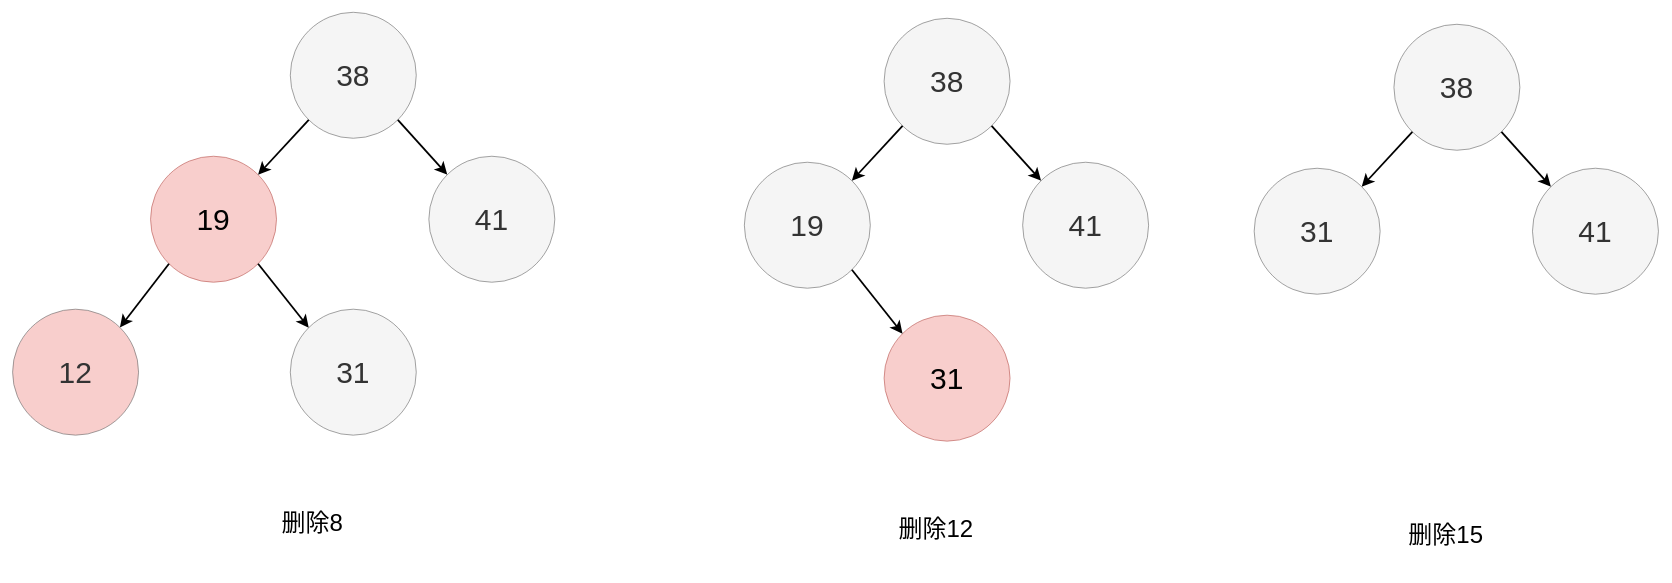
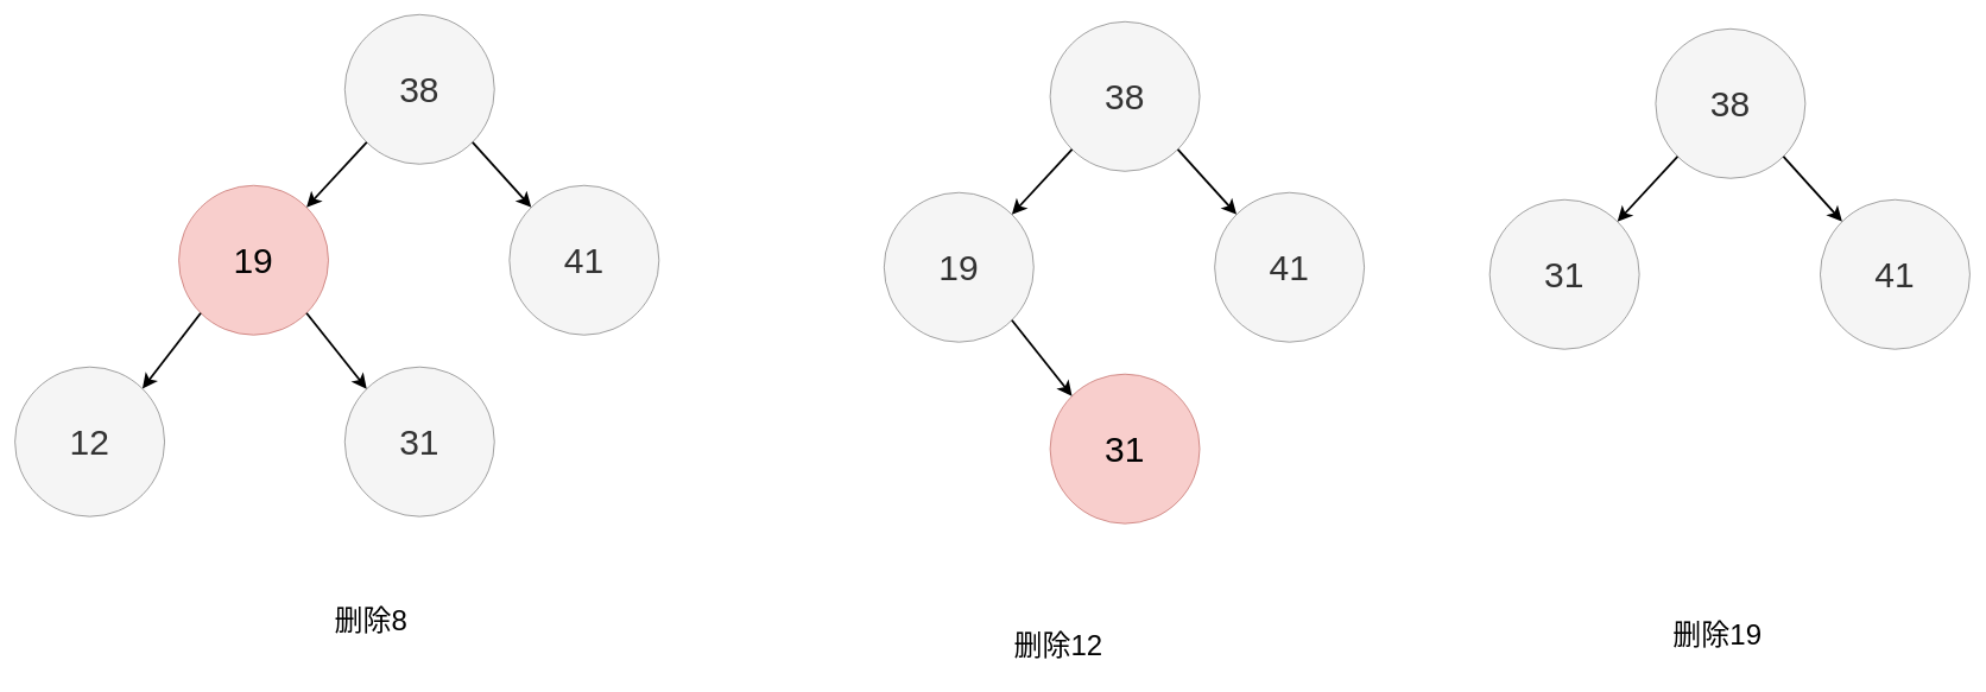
- <mxCell id="7" value="12" style="ellipse;whiteSpace=wrap;html=1;aspect=fixed;fillColor=#f8cecc;strokeColor=#666666;fontSize=50;fontColor=#333333;" parent="1" vertex="1"><mxGeometry x="20.2" y="515" width="210" height="210" as="geometry" /></mxCell>
+ <mxCell id="7" value="12" style="ellipse;whiteSpace=wrap;html=1;aspect=fixed;fillColor=#f5f5f5;strokeColor=#666666;fontSize=50;fontColor=#333333;" parent="1" vertex="1"><mxGeometry x="20.2" y="515" width="210" height="210" as="geometry" /></mxCell>
- <mxCell id="19" value="删除12" style="text;html=1;strokeColor=none;fillColor=none;align=center;verticalAlign=middle;whiteSpace=wrap;rounded=0;fontSize=40;" vertex="1" parent="1"><mxGeometry x="1459.5" y="820" width="200" height="120" as="geometry" /></mxCell>
+ <mxCell id="19" value="删除12" style="text;html=1;strokeColor=none;fillColor=none;align=center;verticalAlign=middle;whiteSpace=wrap;rounded=0;fontSize=40;" vertex="1" parent="1"><mxGeometry x="1384.5" y="845" width="200" height="120" as="geometry" /></mxCell>
- <mxCell id="25" value="删除15" style="text;html=1;strokeColor=none;fillColor=none;align=center;verticalAlign=middle;whiteSpace=wrap;rounded=0;fontSize=40;" vertex="1" parent="1"><mxGeometry x="2309.5" y="830" width="200" height="120" as="geometry" /></mxCell>
+ <mxCell id="25" value="删除19" style="text;html=1;strokeColor=none;fillColor=none;align=center;verticalAlign=middle;whiteSpace=wrap;rounded=0;fontSize=40;" vertex="1" parent="1"><mxGeometry x="2309.5" y="830" width="200" height="120" as="geometry" /></mxCell>
